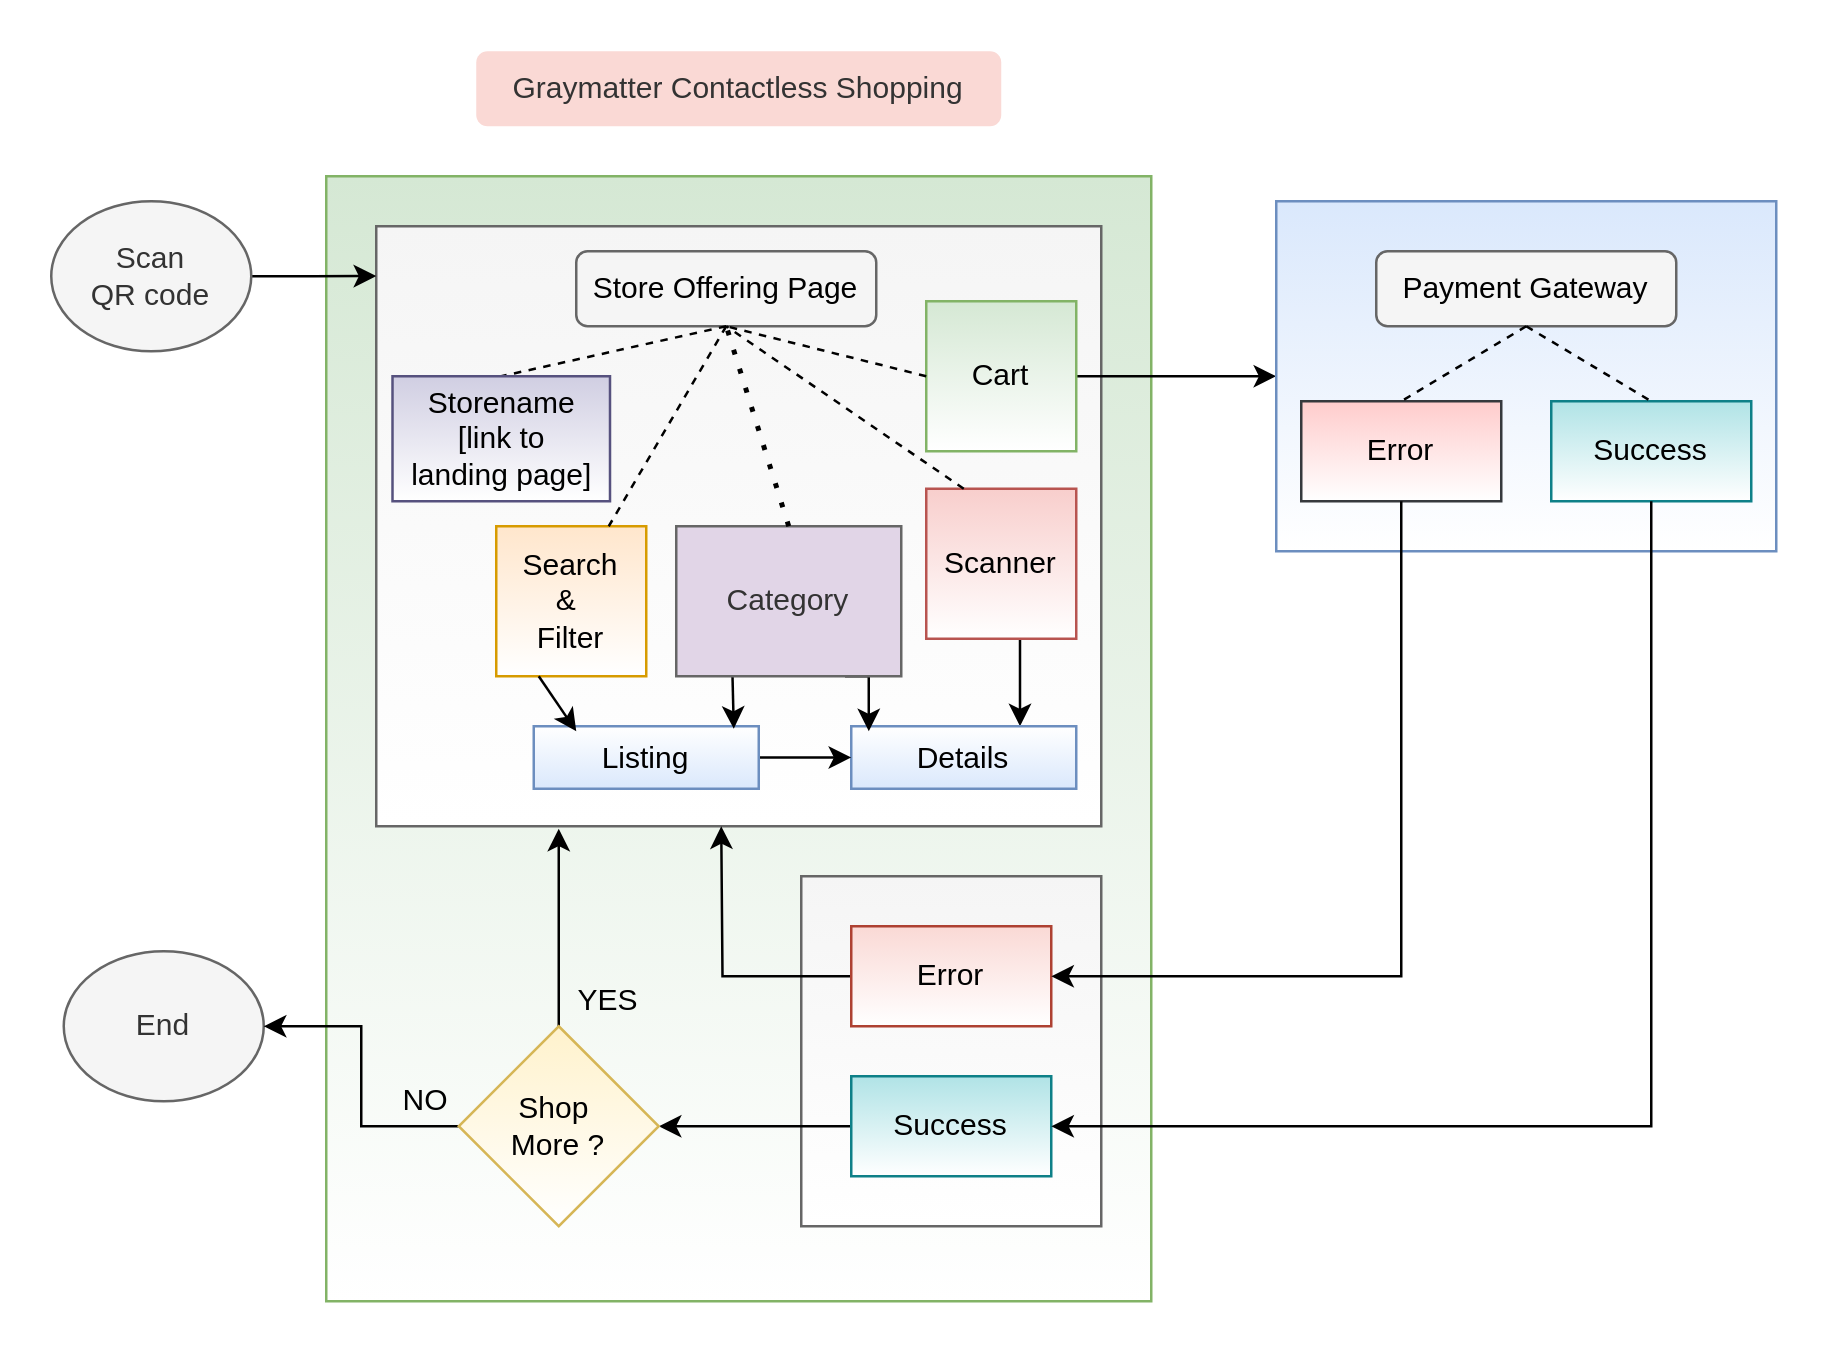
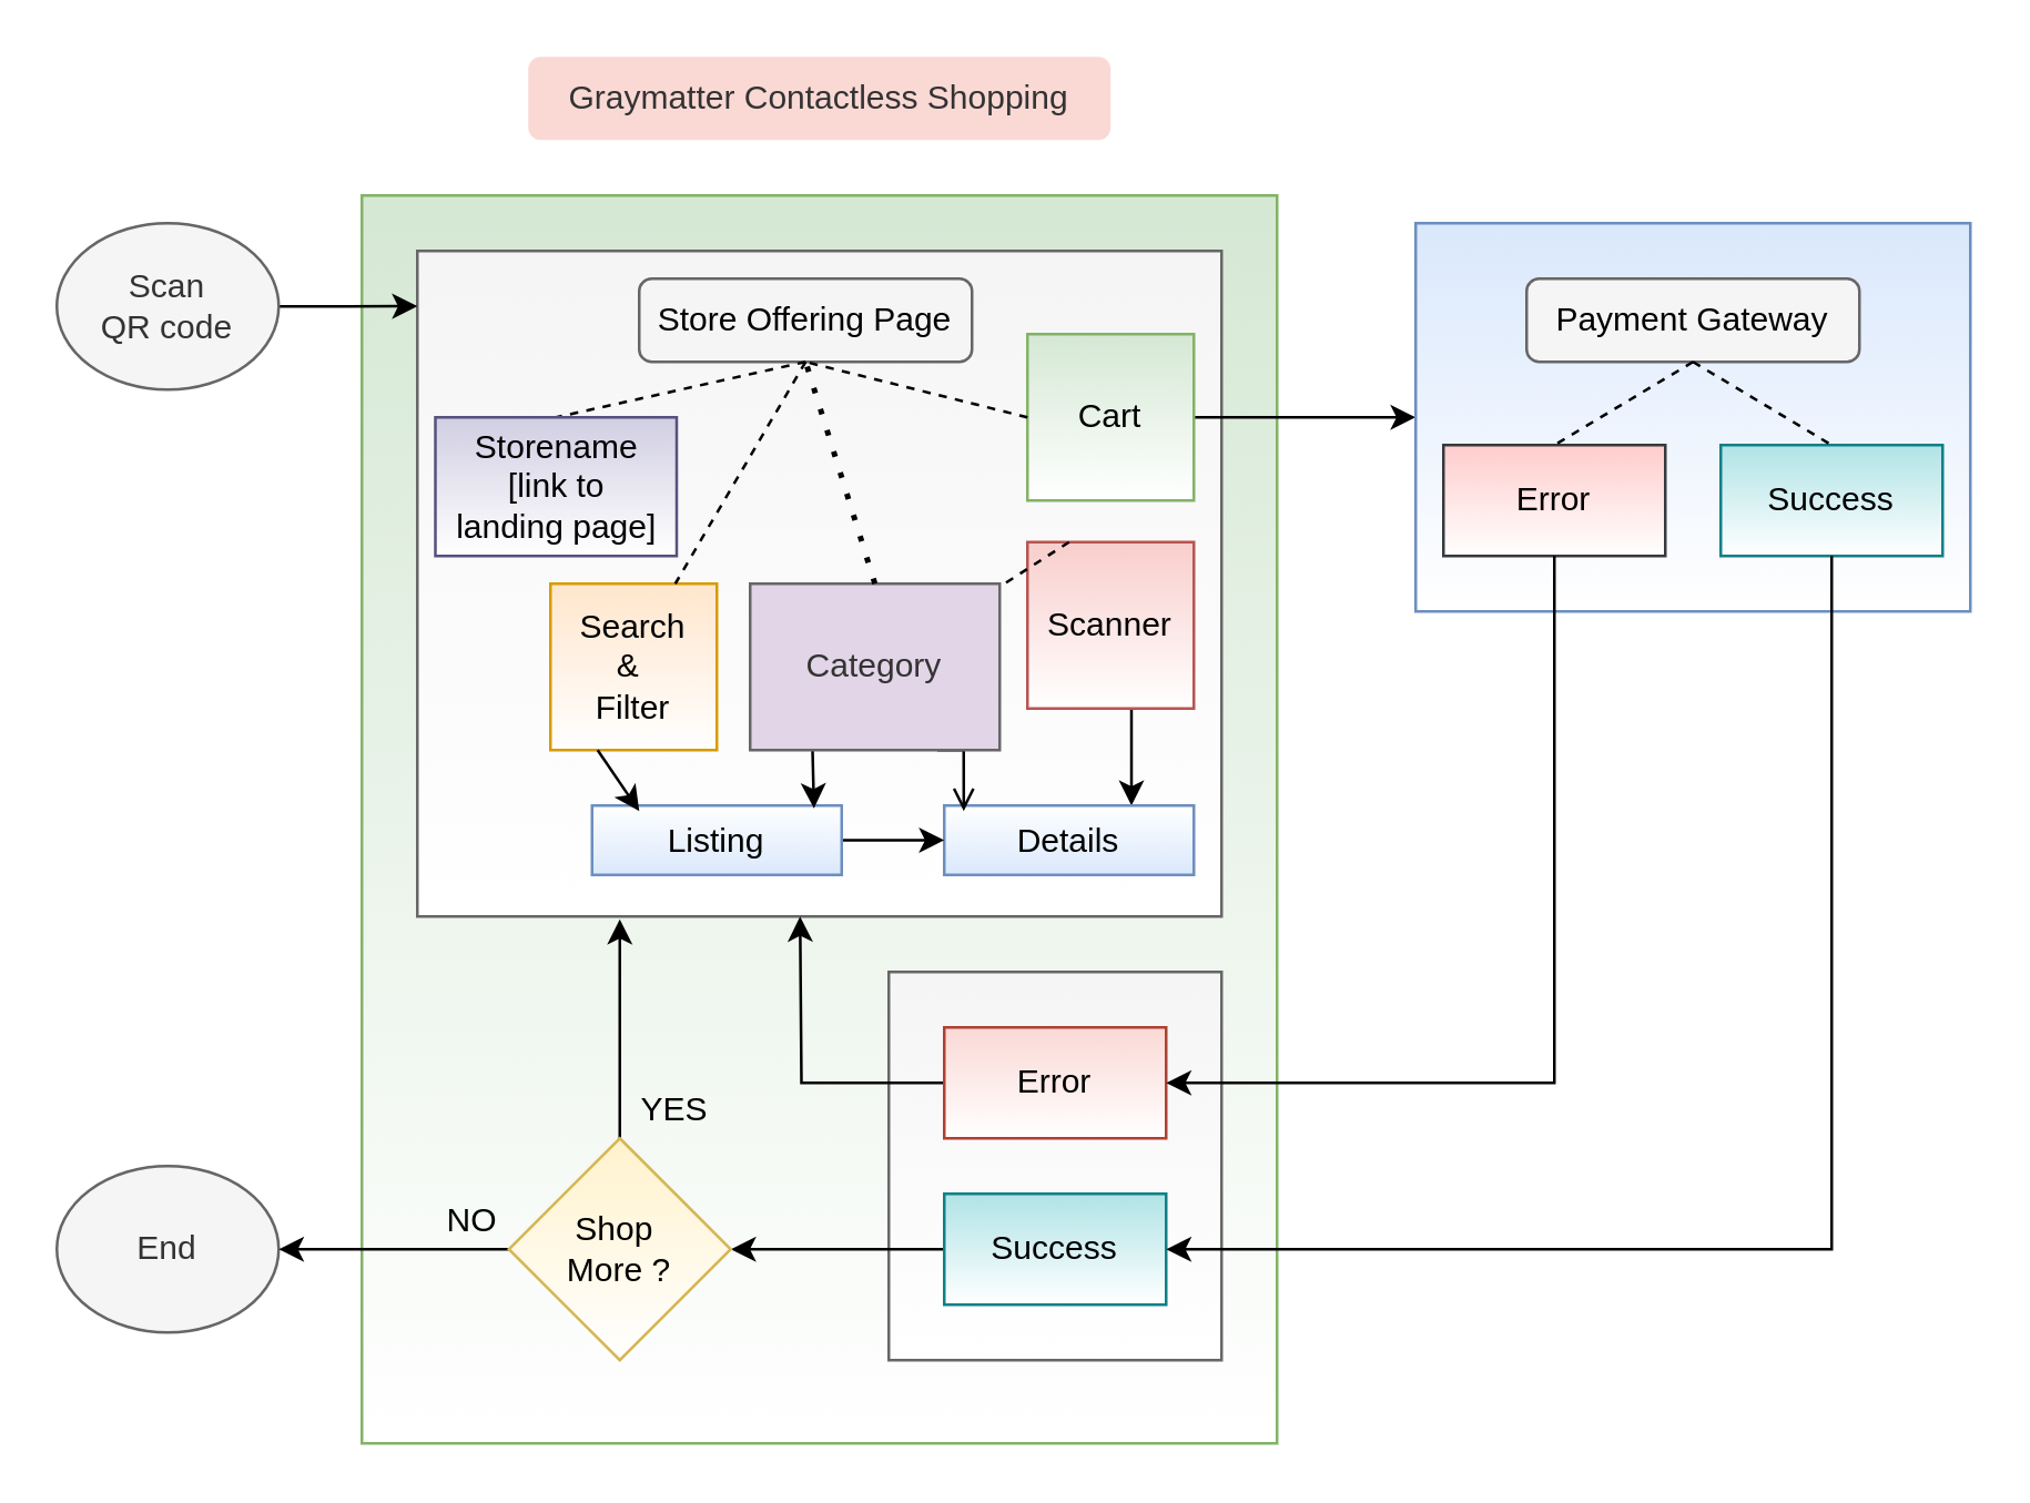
- <mxCell id="13" value="" style="endArrow=none;dashed=1;html=1;exitX=0.25;exitY=0;exitDx=0;exitDy=0;entryX=0.5;entryY=1;entryDx=0;entryDy=0;" edge="1" parent="1" source="8" target="6"><mxGeometry width="50" height="50" relative="1" as="geometry"><mxPoint x="390" y="330" as="sourcePoint" /><mxPoint x="520" y="330" as="targetPoint" /></mxGeometry></mxCell>
+ <mxCell id="13" value="" style="endArrow=none;dashed=1;html=1;exitX=0.25;exitY=0;exitDx=0;exitDy=0;" edge="1" parent="1" source="8" target="42"><mxGeometry width="50" height="50" relative="1" as="geometry"><mxPoint x="390" y="330" as="sourcePoint" /><mxPoint x="520" y="330" as="targetPoint" /></mxGeometry></mxCell>
- <mxCell id="41" style="edgeStyle=orthogonalEdgeStyle;rounded=0;orthogonalLoop=1;jettySize=auto;html=1;exitX=0.75;exitY=1;exitDx=0;exitDy=0;entryX=0.078;entryY=0.08;entryDx=0;entryDy=0;entryPerimeter=0;" edge="1" parent="1" source="42" target="35"><mxGeometry relative="1" as="geometry" /></mxCell>
+ <mxCell id="41" style="edgeStyle=orthogonalEdgeStyle;rounded=0;orthogonalLoop=1;jettySize=auto;html=1;exitX=0.75;exitY=1;exitDx=0;exitDy=0;entryX=0.078;entryY=0.08;entryDx=0;entryDy=0;entryPerimeter=0;endArrow=open;" edge="1" parent="1" source="42" target="35"><mxGeometry relative="1" as="geometry" /></mxCell>
- <mxCell id="28" value="End" style="ellipse;whiteSpace=wrap;html=1;fillColor=#f5f5f5;strokeColor=#666666;fontColor=#333333;" vertex="1" parent="1"><mxGeometry x="25" y="380" width="80" height="60" as="geometry" /></mxCell>
+ <mxCell id="28" value="End" style="ellipse;whiteSpace=wrap;html=1;fillColor=#f5f5f5;strokeColor=#666666;fontColor=#333333;" vertex="1" parent="1"><mxGeometry x="20" y="420" width="80" height="60" as="geometry" /></mxCell>
